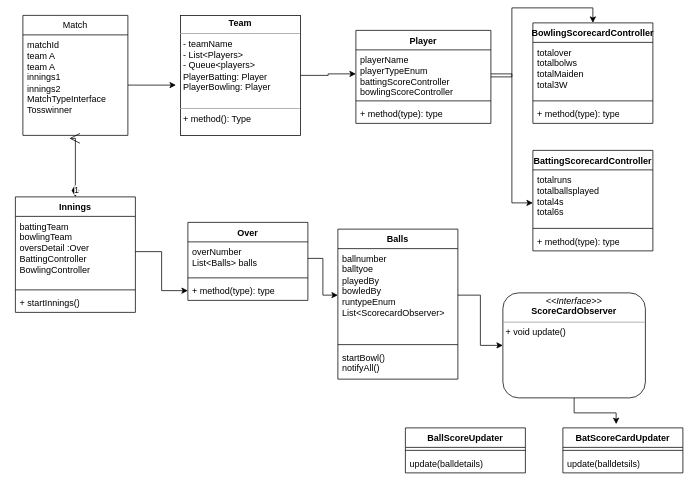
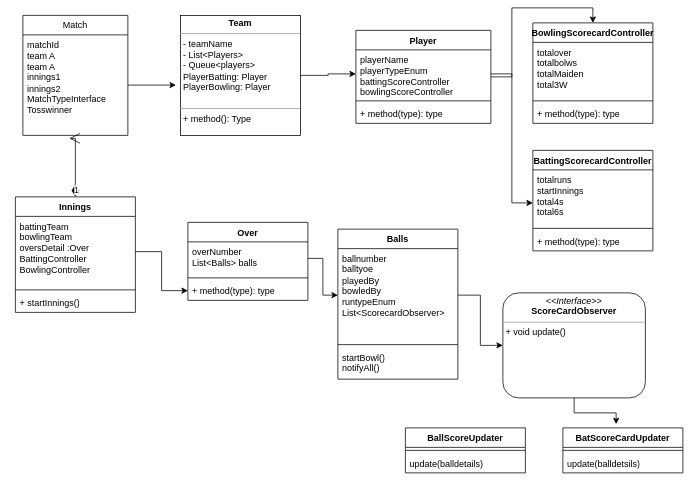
- <mxCell id="13" value="totalruns&lt;br&gt;totalballsplayed&lt;br&gt;total4s&lt;br&gt;total6s" style="text;strokeColor=none;fillColor=none;align=left;verticalAlign=top;spacingLeft=4;spacingRight=4;overflow=hidden;rotatable=0;points=[[0,0.5],[1,0.5]];portConstraint=eastwest;whiteSpace=wrap;html=1;" vertex="1" parent="12"><mxGeometry y="26" width="160" height="74" as="geometry" /></mxCell>
+ <mxCell id="13" value="totalruns&lt;br&gt;startInnings&lt;br&gt;total4s&lt;br&gt;total6s" style="text;strokeColor=none;fillColor=none;align=left;verticalAlign=top;spacingLeft=4;spacingRight=4;overflow=hidden;rotatable=0;points=[[0,0.5],[1,0.5]];portConstraint=eastwest;whiteSpace=wrap;html=1;" vertex="1" parent="12"><mxGeometry y="26" width="160" height="74" as="geometry" /></mxCell>
